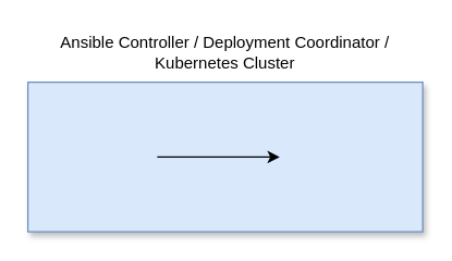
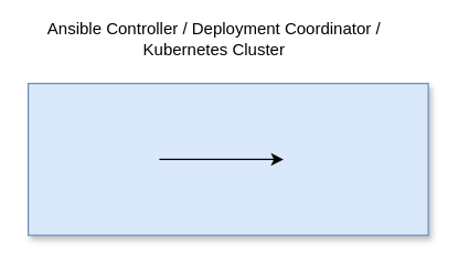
- <mxCell id="6" value="Ansible Controller / Deployment Coordinator /&lt;br&gt;Kubernetes Cluster&lt;br&gt;" style="text;html=1;strokeColor=none;fillColor=none;align=center;verticalAlign=middle;whiteSpace=wrap;rounded=0;shadow=1;glass=0;comic=0;" parent="1" vertex="1"><mxGeometry x="40" y="20" width="250" height="35" as="geometry" /></mxCell>
+ <mxCell id="6" value="Ansible Controller / Deployment Coordinator /&lt;br&gt;Kubernetes Cluster&lt;br&gt;" style="text;html=1;strokeColor=none;fillColor=none;align=center;verticalAlign=middle;whiteSpace=wrap;rounded=0;shadow=1;glass=0;comic=0;" parent="1" vertex="1"><mxGeometry x="30" y="10" width="250" height="35" as="geometry" /></mxCell>
